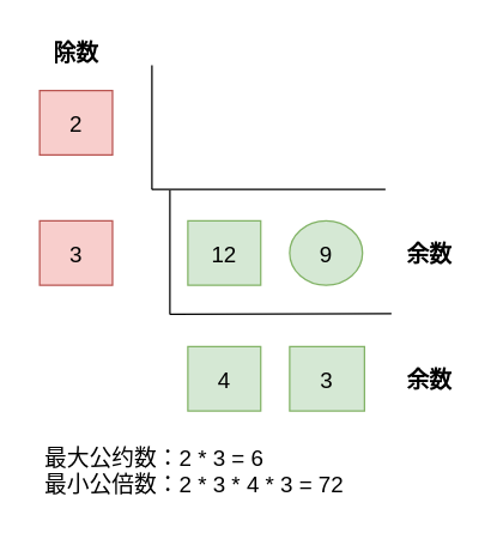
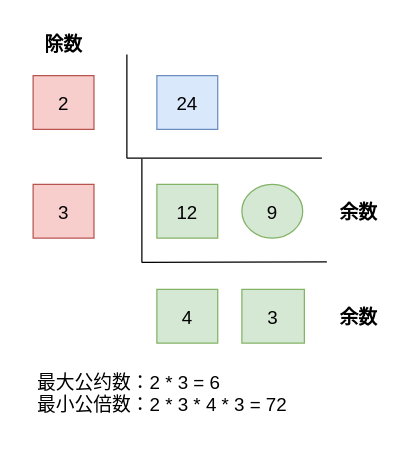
+ <mxCell id="2" value="24" style="rounded=0;whiteSpace=wrap;html=1;fontSize=15;strokeColor=#6c8ebf;fillColor=#dae8fc;" vertex="1" parent="1"><mxGeometry x="125" y="60" width="48.68" height="43" as="geometry" /></mxCell>
